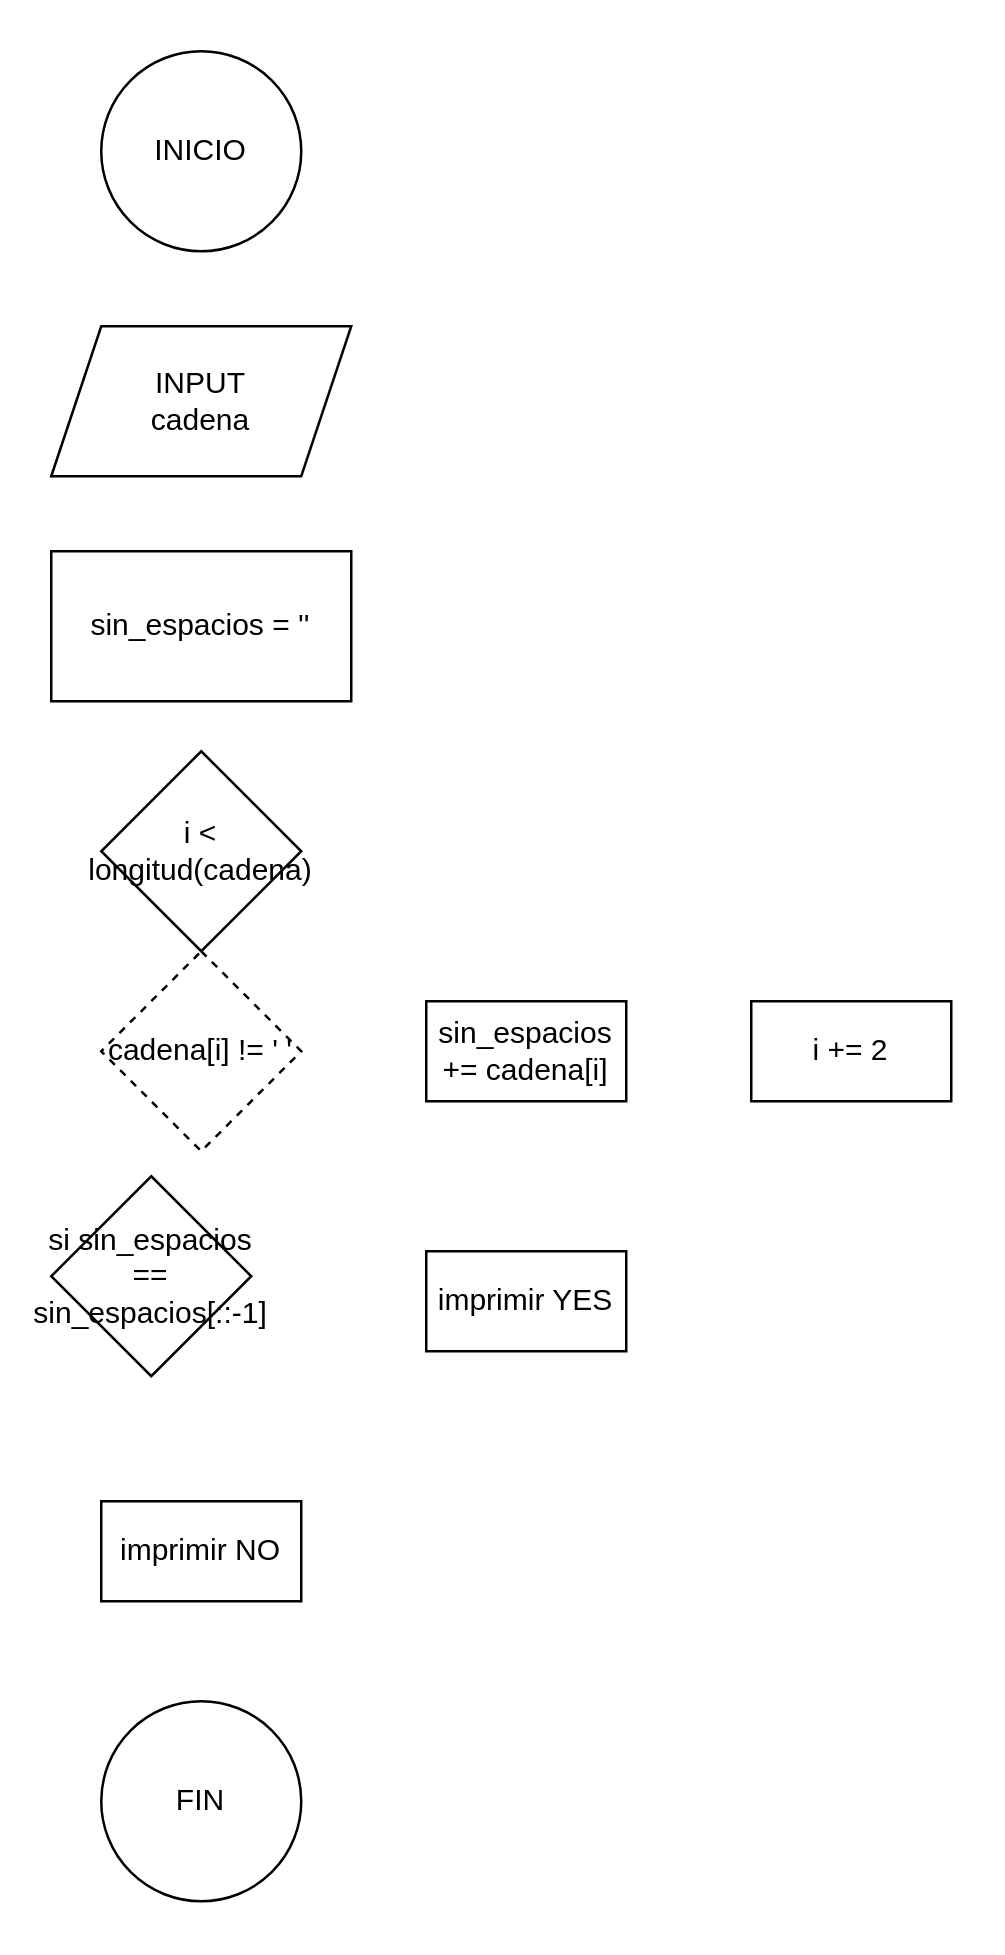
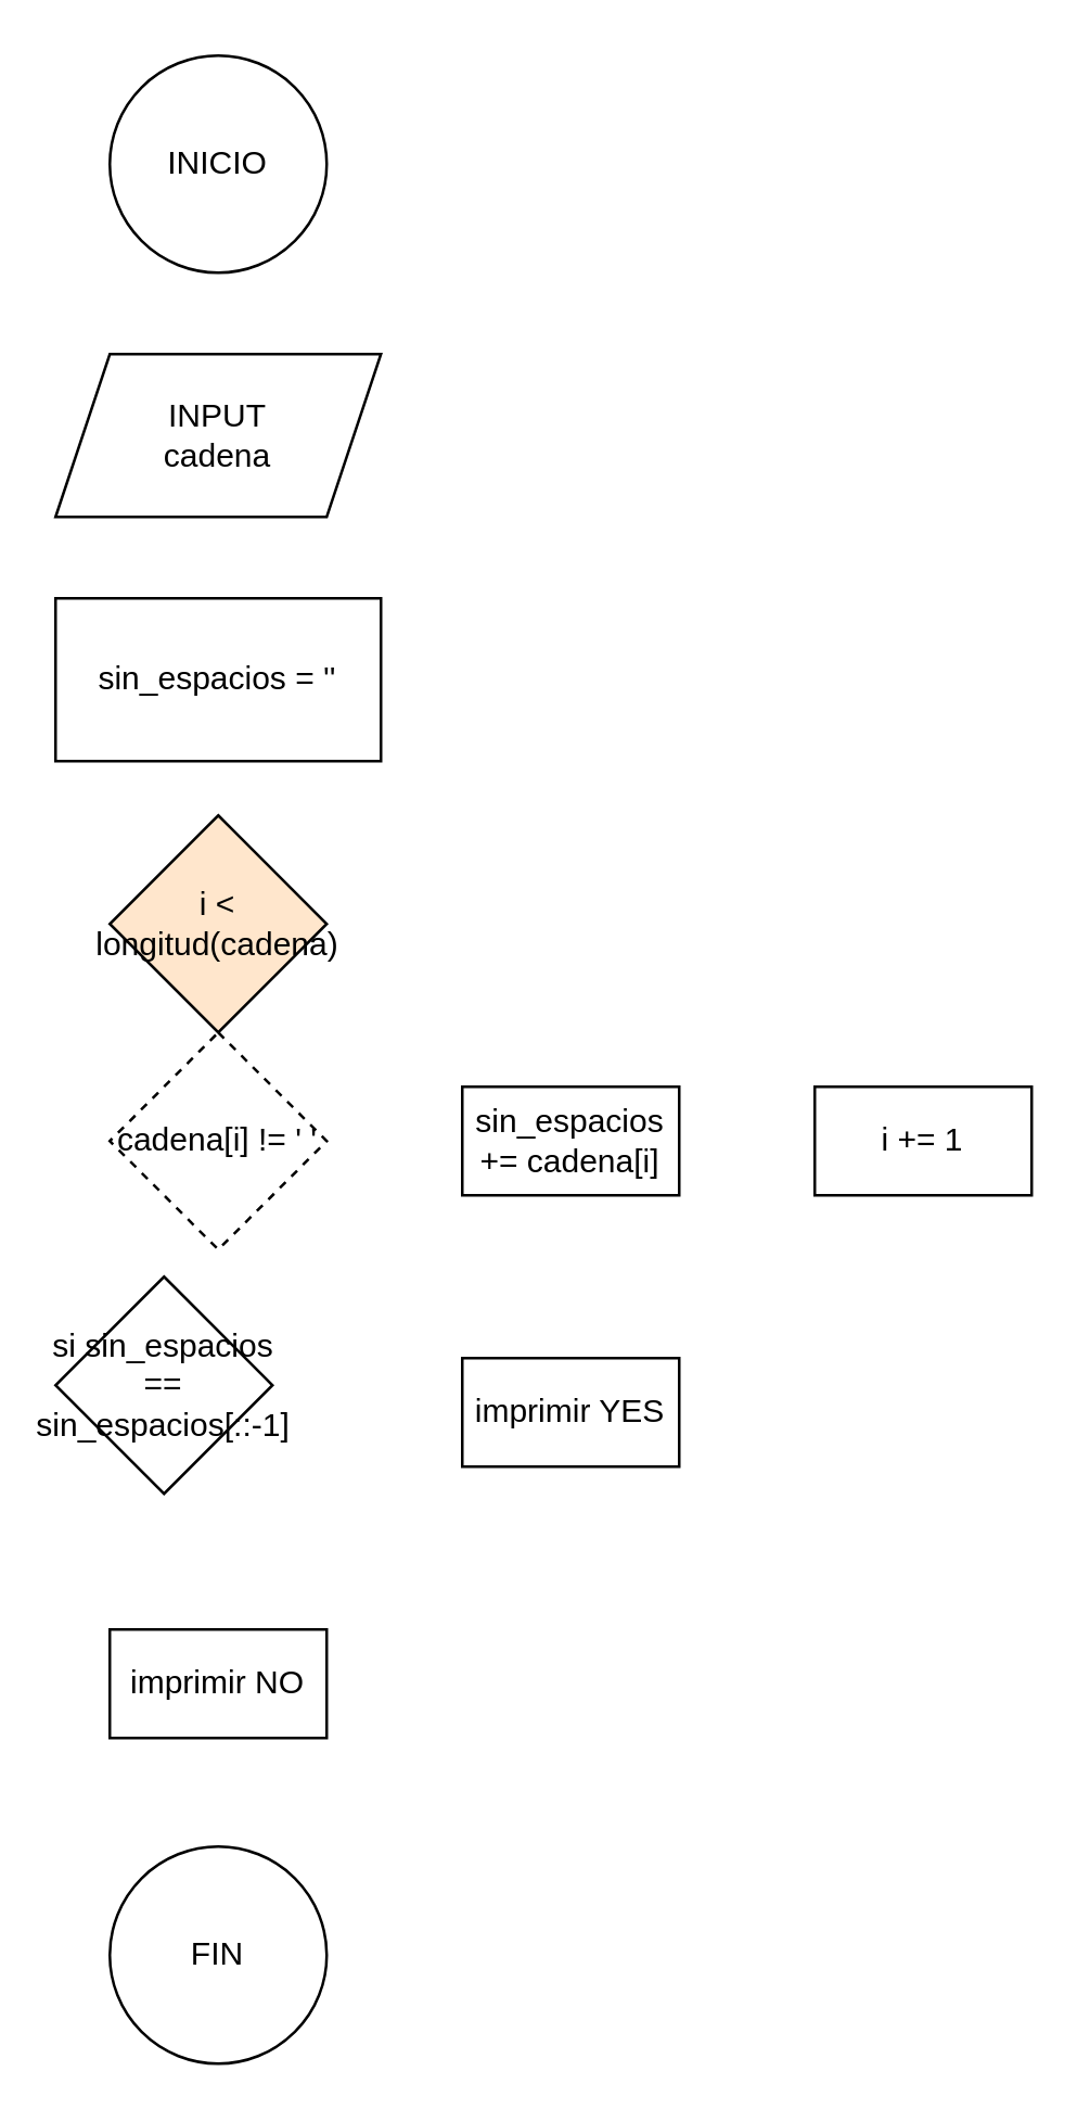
- <mxCell id="5" value="i &lt; longitud(cadena)" style="rhombus;whiteSpace=wrap;html=1;" vertex="1" parent="1"><mxGeometry x="40" y="300" width="80" height="80" as="geometry" /></mxCell>
+ <mxCell id="5" value="i &lt; longitud(cadena)" style="rhombus;whiteSpace=wrap;html=1;fillColor=#ffe6cc;" vertex="1" parent="1"><mxGeometry x="40" y="300" width="80" height="80" as="geometry" /></mxCell>
- <mxCell id="8" value="i += 2" style="whiteSpace=wrap;html=1;" vertex="1" parent="1"><mxGeometry x="300" y="400" width="80" height="40" as="geometry" /></mxCell>
+ <mxCell id="8" value="i += 1" style="whiteSpace=wrap;html=1;" vertex="1" parent="1"><mxGeometry x="300" y="400" width="80" height="40" as="geometry" /></mxCell>
